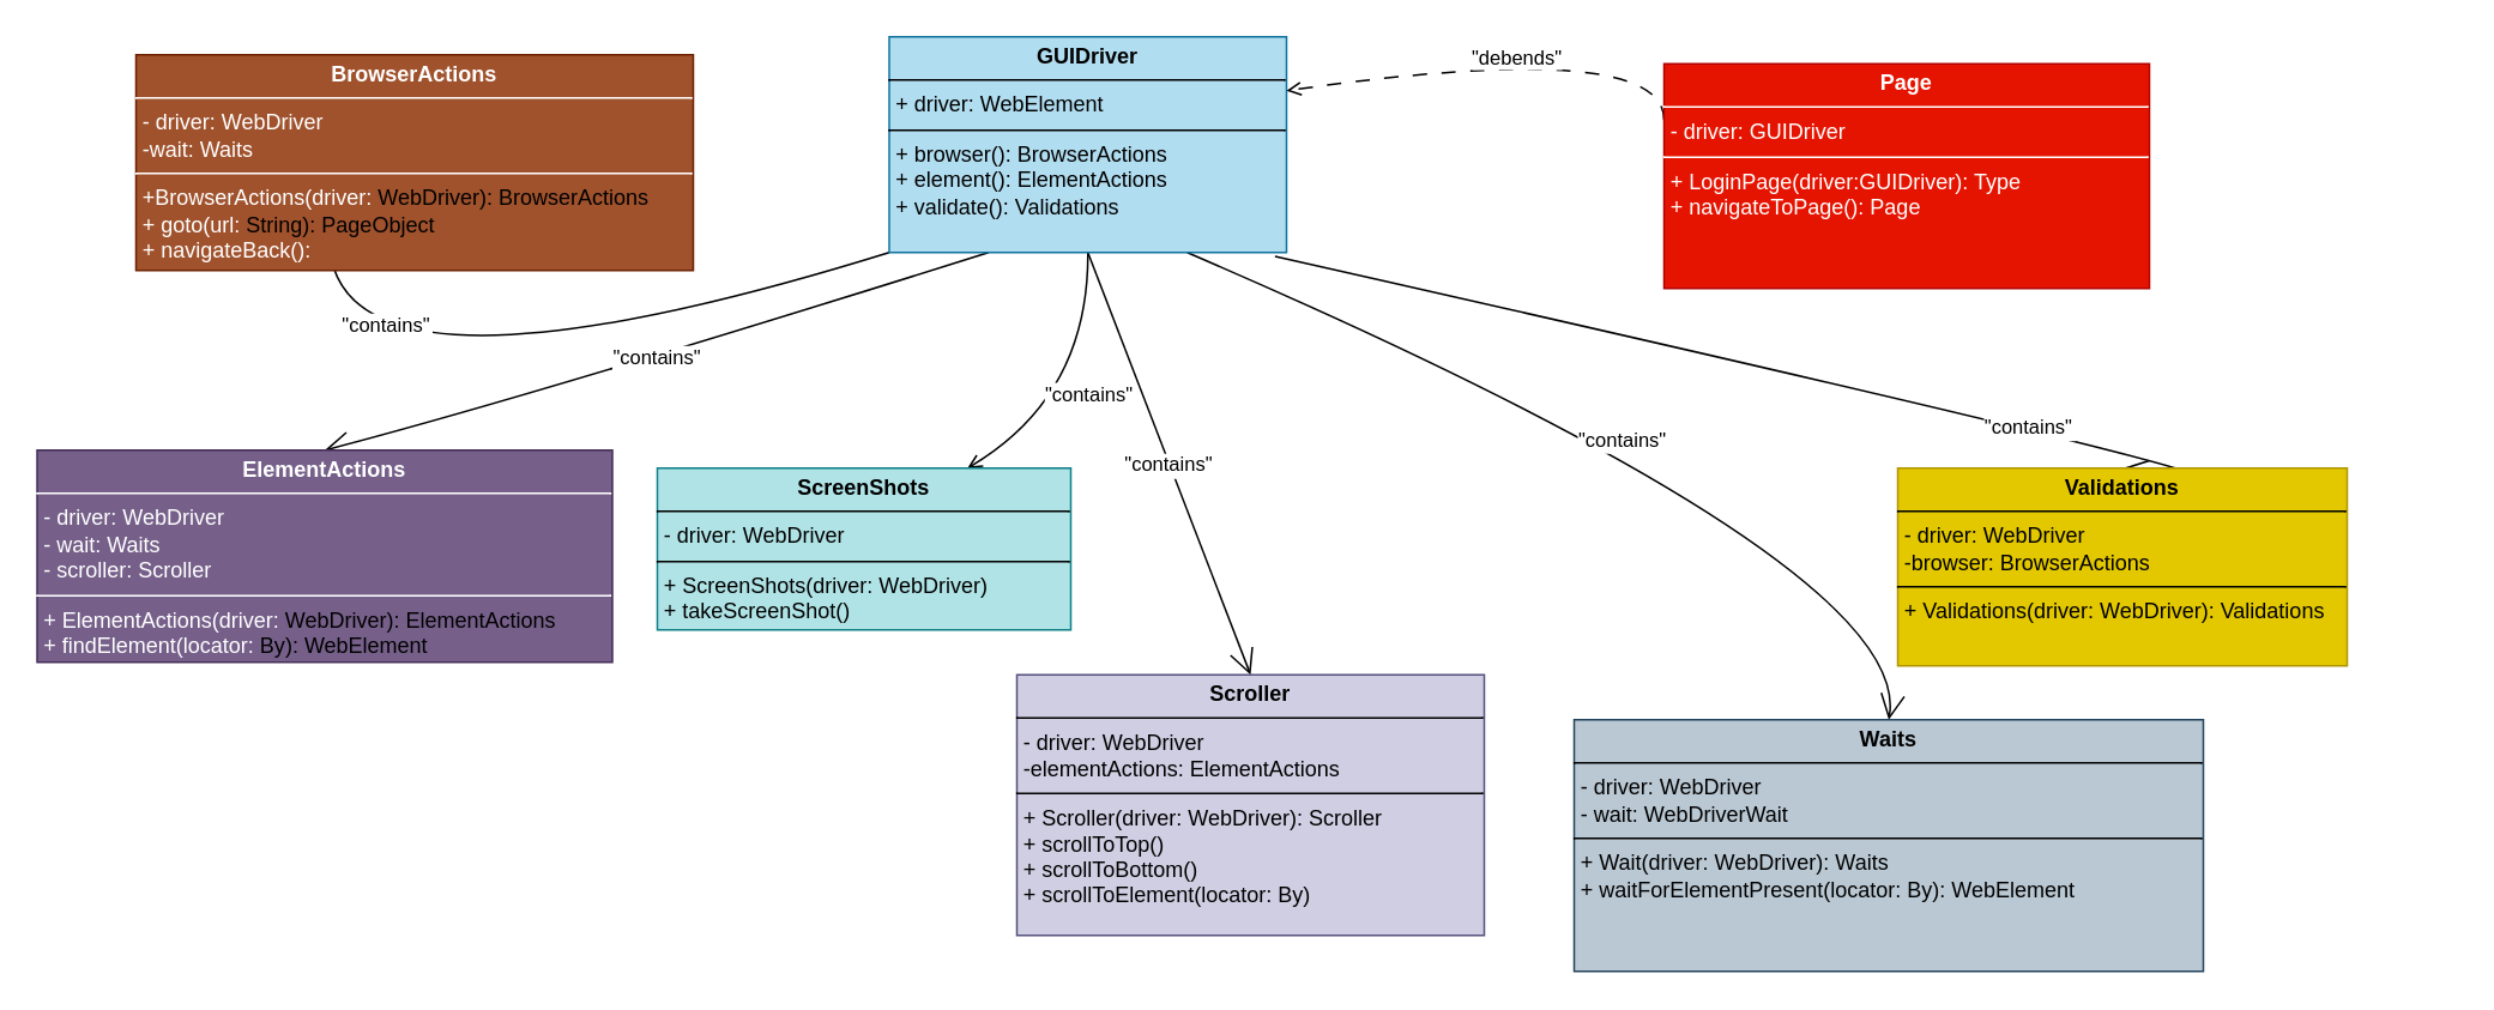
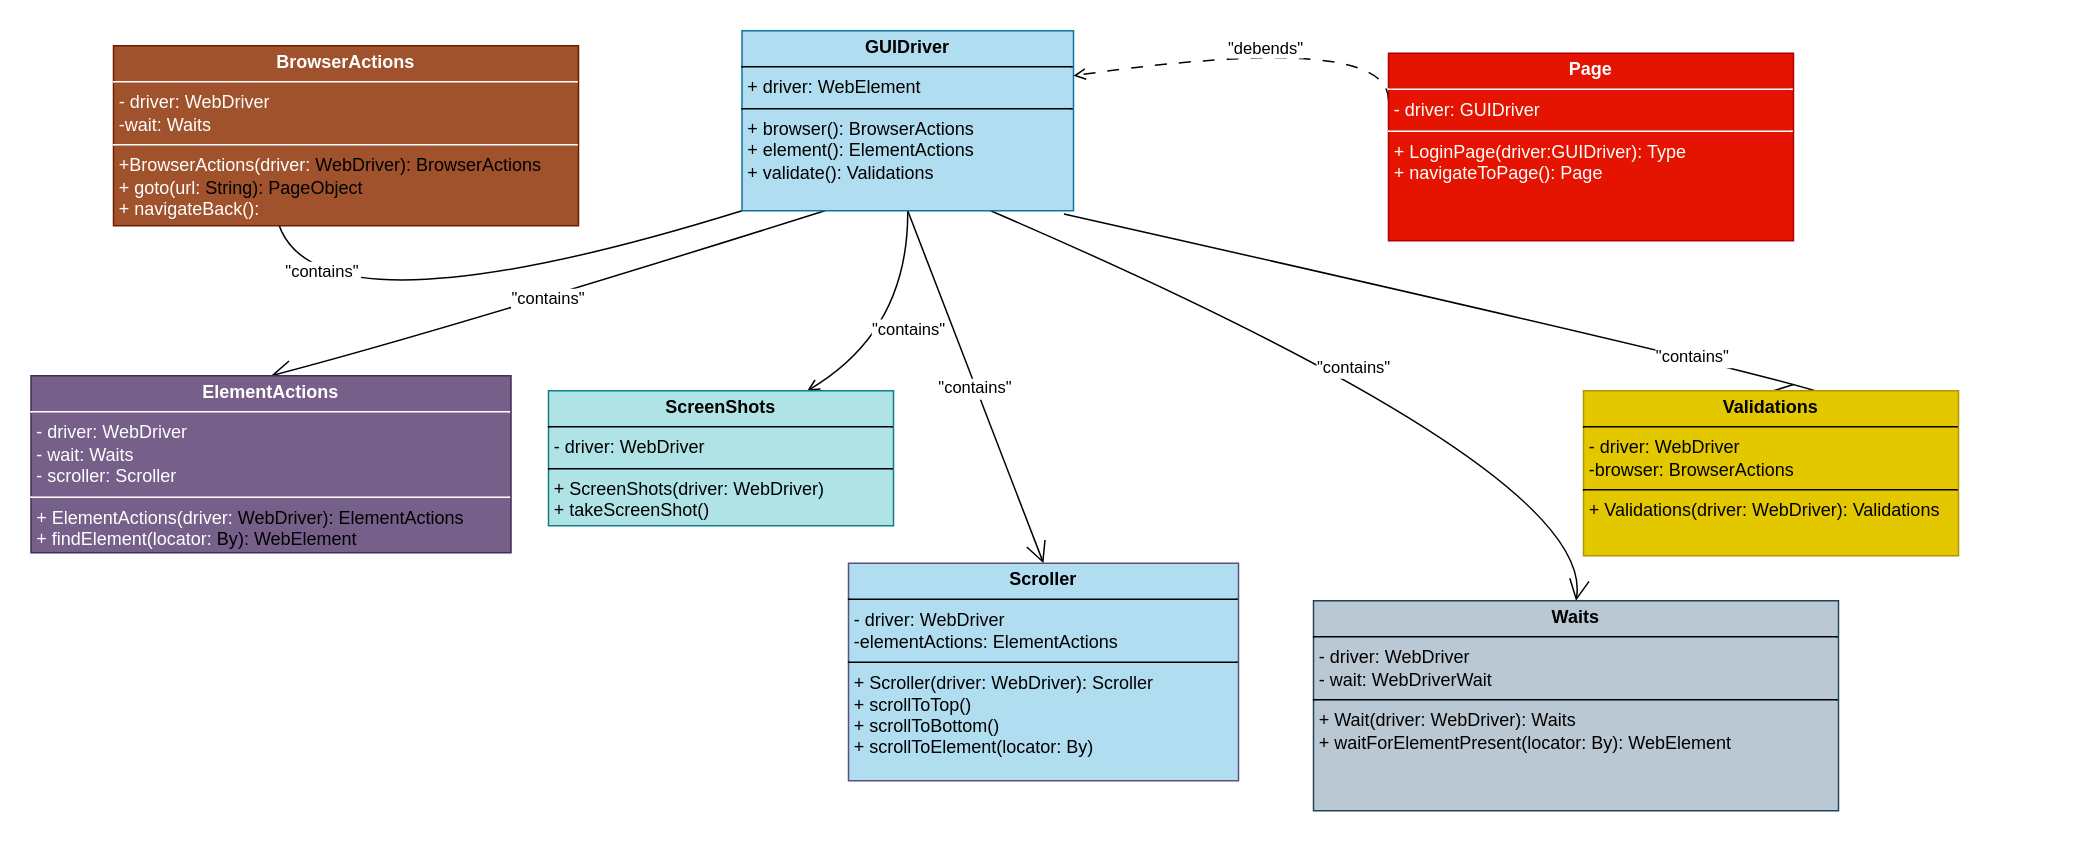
- <mxCell id="13" value="&lt;p style=&quot;margin:0px;margin-top:4px;text-align:center;&quot;&gt;&lt;b&gt;Scroller&lt;/b&gt;&lt;/p&gt;&lt;hr size=&quot;1&quot; style=&quot;border-style:solid;&quot;&gt;&lt;p style=&quot;margin:0px;margin-left:4px;&quot;&gt;- driver: WebDriver&lt;/p&gt;&lt;p style=&quot;margin:0px;margin-left:4px;&quot;&gt;-elementActions: ElementActions&lt;/p&gt;&lt;hr size=&quot;1&quot; style=&quot;border-style:solid;&quot;&gt;&lt;p style=&quot;margin:0px;margin-left:4px;&quot;&gt;&lt;span style=&quot;text-wrap-mode: nowrap;&quot;&gt;+ Scroller(driver: WebDriver): Scroller&lt;/span&gt;&lt;/p&gt;&lt;p style=&quot;margin:0px;margin-left:4px;&quot;&gt;&lt;span style=&quot;text-wrap-mode: nowrap;&quot;&gt;+ scrollToTop()&lt;/span&gt;&lt;/p&gt;&lt;p style=&quot;margin:0px;margin-left:4px;&quot;&gt;&lt;span style=&quot;text-wrap-mode: nowrap;&quot;&gt;+ scrollToBottom()&lt;/span&gt;&lt;span style=&quot;text-wrap-mode: nowrap;&quot;&gt;&lt;/span&gt;&lt;/p&gt;&lt;p style=&quot;margin:0px;margin-left:4px;&quot;&gt;&lt;span style=&quot;text-wrap-mode: nowrap;&quot;&gt;+ scrollToElement(locator: By)&lt;/span&gt;&lt;span style=&quot;text-wrap-mode: nowrap;&quot;&gt;&lt;/span&gt;&lt;/p&gt;" style="verticalAlign=top;align=left;overflow=fill;html=1;whiteSpace=wrap;fillColor=#d0cee2;strokeColor=#56517e;" vertex="1" parent="1"><mxGeometry x="565" y="375" width="260" height="145" as="geometry" /></mxCell>
+ <mxCell id="13" value="&lt;p style=&quot;margin:0px;margin-top:4px;text-align:center;&quot;&gt;&lt;b&gt;Scroller&lt;/b&gt;&lt;/p&gt;&lt;hr size=&quot;1&quot; style=&quot;border-style:solid;&quot;&gt;&lt;p style=&quot;margin:0px;margin-left:4px;&quot;&gt;- driver: WebDriver&lt;/p&gt;&lt;p style=&quot;margin:0px;margin-left:4px;&quot;&gt;-elementActions: ElementActions&lt;/p&gt;&lt;hr size=&quot;1&quot; style=&quot;border-style:solid;&quot;&gt;&lt;p style=&quot;margin:0px;margin-left:4px;&quot;&gt;&lt;span style=&quot;text-wrap-mode: nowrap;&quot;&gt;+ Scroller(driver: WebDriver): Scroller&lt;/span&gt;&lt;/p&gt;&lt;p style=&quot;margin:0px;margin-left:4px;&quot;&gt;&lt;span style=&quot;text-wrap-mode: nowrap;&quot;&gt;+ scrollToTop()&lt;/span&gt;&lt;/p&gt;&lt;p style=&quot;margin:0px;margin-left:4px;&quot;&gt;&lt;span style=&quot;text-wrap-mode: nowrap;&quot;&gt;+ scrollToBottom()&lt;/span&gt;&lt;span style=&quot;text-wrap-mode: nowrap;&quot;&gt;&lt;/span&gt;&lt;/p&gt;&lt;p style=&quot;margin:0px;margin-left:4px;&quot;&gt;&lt;span style=&quot;text-wrap-mode: nowrap;&quot;&gt;+ scrollToElement(locator: By)&lt;/span&gt;&lt;span style=&quot;text-wrap-mode: nowrap;&quot;&gt;&lt;/span&gt;&lt;/p&gt;" style="verticalAlign=top;align=left;overflow=fill;html=1;whiteSpace=wrap;fillColor=#b1ddf0;strokeColor=#56517e;" vertex="1" parent="1"><mxGeometry x="565" y="375" width="260" height="145" as="geometry" /></mxCell>
